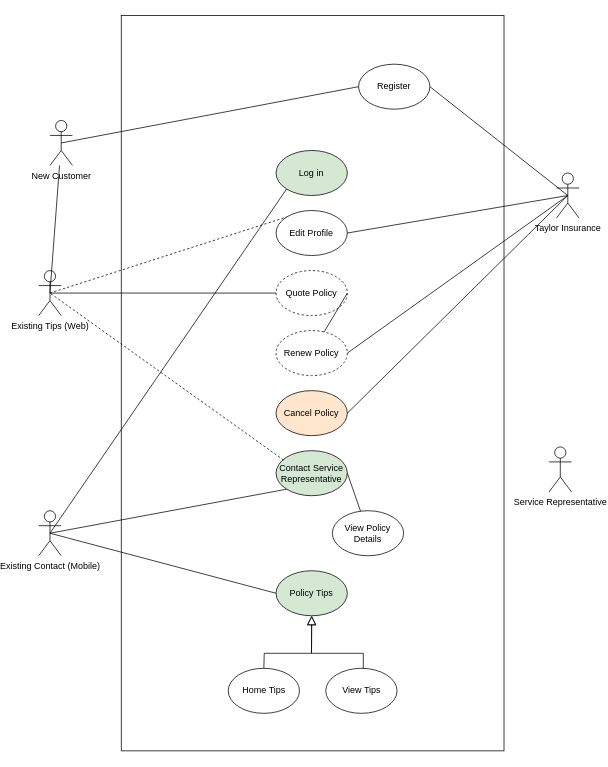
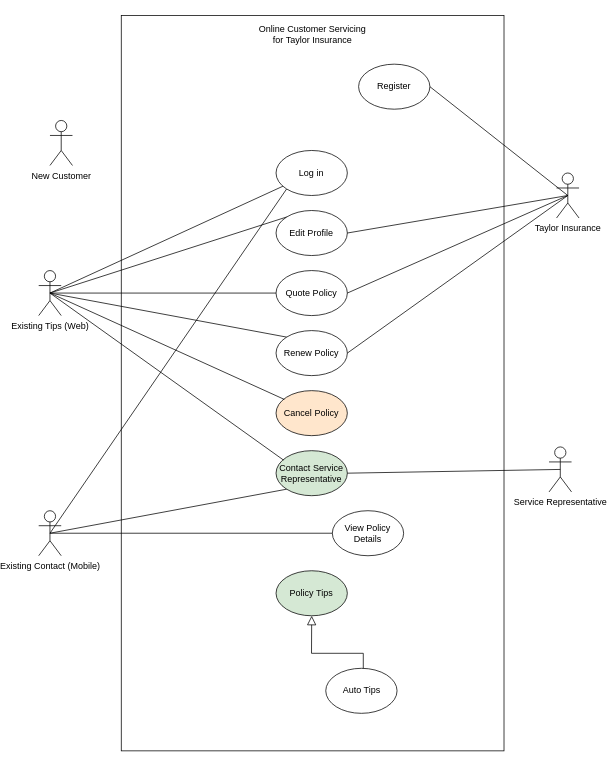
+ <mxCell id="3" value="Online Customer Servicing for Taylor Insurance" style="text;html=1;align=center;verticalAlign=middle;whiteSpace=wrap;rounded=0;" vertex="1" parent="1"><mxGeometry x="311.25" y="30" width="147.5" height="30" as="geometry" /></mxCell>
- <mxCell id="23" value="" style="endArrow=none;html=1;rounded=0;exitX=0.5;exitY=0.5;exitDx=0;exitDy=0;exitPerimeter=0;entryX=0;entryY=0.5;entryDx=0;entryDy=0;" edge="1" parent="1" source="5" target="12"><mxGeometry width="50" height="50" relative="1" as="geometry"><mxPoint x="390" y="340" as="sourcePoint" /><mxPoint x="440" y="290" as="targetPoint" /></mxGeometry></mxCell>
- <mxCell id="11" value="Log in " style="ellipse;whiteSpace=wrap;html=1;fillColor=#d5e8d4;" vertex="1" parent="1"><mxGeometry x="336.25" y="200" width="95" height="60" as="geometry" /></mxCell>
+ <mxCell id="11" value="Log in " style="ellipse;whiteSpace=wrap;html=1;" vertex="1" parent="1"><mxGeometry x="336.25" y="200" width="95" height="60" as="geometry" /></mxCell>
- <mxCell id="17" value="" style="endArrow=none;html=1;rounded=0;exitX=0.5;exitY=0.5;exitDx=0;exitDy=0;exitPerimeter=0;" edge="1" parent="1" source="4" target="5"><mxGeometry width="50" height="50" relative="1" as="geometry"><mxPoint x="300" y="270" as="sourcePoint" /><mxPoint x="350" y="220" as="targetPoint" /></mxGeometry></mxCell>
+ <mxCell id="17" value="" style="endArrow=none;html=1;rounded=0;exitX=0.5;exitY=0.5;exitDx=0;exitDy=0;exitPerimeter=0;" edge="1" parent="1" source="4" target="11"><mxGeometry width="50" height="50" relative="1" as="geometry"><mxPoint x="300" y="270" as="sourcePoint" /><mxPoint x="350" y="220" as="targetPoint" /></mxGeometry></mxCell>
- <mxCell id="18" value="" style="endArrow=none;html=1;rounded=0;exitX=0.5;exitY=0.5;exitDx=0;exitDy=0;exitPerimeter=0;entryX=0;entryY=0;entryDx=0;entryDy=0;dashed=1;" edge="1" parent="1" source="4" target="13"><mxGeometry width="50" height="50" relative="1" as="geometry"><mxPoint x="300" y="470" as="sourcePoint" /><mxPoint x="350" y="420" as="targetPoint" /></mxGeometry></mxCell>
+ <mxCell id="18" value="" style="endArrow=none;html=1;rounded=0;exitX=0.5;exitY=0.5;exitDx=0;exitDy=0;exitPerimeter=0;entryX=0;entryY=0;entryDx=0;entryDy=0;" edge="1" parent="1" source="4" target="13"><mxGeometry width="50" height="50" relative="1" as="geometry"><mxPoint x="300" y="470" as="sourcePoint" /><mxPoint x="350" y="420" as="targetPoint" /></mxGeometry></mxCell>
- <mxCell id="7" value="Quote Policy" style="ellipse;whiteSpace=wrap;html=1;dashed=1;" vertex="1" parent="1"><mxGeometry x="336.25" y="360" width="95" height="60" as="geometry" /></mxCell>
+ <mxCell id="7" value="Quote Policy" style="ellipse;whiteSpace=wrap;html=1;" vertex="1" parent="1"><mxGeometry x="336.25" y="360" width="95" height="60" as="geometry" /></mxCell>
- <mxCell id="31" value="" style="endArrow=none;html=1;rounded=0;entryX=0.5;entryY=0.5;entryDx=0;entryDy=0;entryPerimeter=0;exitX=1;exitY=0.5;exitDx=0;exitDy=0;" edge="1" parent="1" source="9" target="6"><mxGeometry width="50" height="50" relative="1" as="geometry"><mxPoint x="540" y="450" as="sourcePoint" /><mxPoint x="590" y="400" as="targetPoint" /></mxGeometry></mxCell>
- <mxCell id="29" value="" style="endArrow=none;html=1;rounded=0;exitX=1;exitY=0.5;exitDx=0;exitDy=0;" edge="1" parent="1" source="7" target="8"><mxGeometry width="50" height="50" relative="1" as="geometry"><mxPoint x="390" y="520" as="sourcePoint" /><mxPoint x="440" y="470" as="targetPoint" /></mxGeometry></mxCell>
+ <mxCell id="29" value="" style="endArrow=none;html=1;rounded=0;entryX=0.5;entryY=0.5;entryDx=0;entryDy=0;entryPerimeter=0;exitX=1;exitY=0.5;exitDx=0;exitDy=0;" edge="1" parent="1" source="7" target="6"><mxGeometry width="50" height="50" relative="1" as="geometry"><mxPoint x="390" y="520" as="sourcePoint" /><mxPoint x="440" y="470" as="targetPoint" /></mxGeometry></mxCell>
+ <mxCell id="20" value="" style="endArrow=none;html=1;rounded=0;entryX=0;entryY=0;entryDx=0;entryDy=0;exitX=0.5;exitY=0.5;exitDx=0;exitDy=0;exitPerimeter=0;" edge="1" parent="1" source="4" target="8"><mxGeometry width="50" height="50" relative="1" as="geometry"><mxPoint x="70" y="400" as="sourcePoint" /><mxPoint x="120" y="350" as="targetPoint" /></mxGeometry></mxCell>
+ <mxCell id="21" value="" style="endArrow=none;html=1;rounded=0;entryX=0.5;entryY=0.5;entryDx=0;entryDy=0;entryPerimeter=0;exitX=0.115;exitY=0.194;exitDx=0;exitDy=0;exitPerimeter=0;" edge="1" parent="1" source="9" target="4"><mxGeometry width="50" height="50" relative="1" as="geometry"><mxPoint x="290" y="390" as="sourcePoint" /><mxPoint x="340" y="340" as="targetPoint" /></mxGeometry></mxCell>
- <mxCell id="8" value="Renew Policy" style="ellipse;whiteSpace=wrap;html=1;dashed=1;" vertex="1" parent="1"><mxGeometry x="336.25" y="440" width="95" height="60" as="geometry" /></mxCell>
+ <mxCell id="8" value="Renew Policy" style="ellipse;whiteSpace=wrap;html=1;" vertex="1" parent="1"><mxGeometry x="336.25" y="440" width="95" height="60" as="geometry" /></mxCell>
- <mxCell id="22" value="" style="endArrow=none;html=1;rounded=0;entryX=0.5;entryY=0.5;entryDx=0;entryDy=0;entryPerimeter=0;exitX=0.105;exitY=0.209;exitDx=0;exitDy=0;exitPerimeter=0;dashed=1;" edge="1" parent="1" source="14" target="4"><mxGeometry width="50" height="50" relative="1" as="geometry"><mxPoint x="290" y="490" as="sourcePoint" /><mxPoint x="340" y="440" as="targetPoint" /></mxGeometry></mxCell>
+ <mxCell id="22" value="" style="endArrow=none;html=1;rounded=0;entryX=0.5;entryY=0.5;entryDx=0;entryDy=0;entryPerimeter=0;exitX=0.105;exitY=0.209;exitDx=0;exitDy=0;exitPerimeter=0;" edge="1" parent="1" source="14" target="4"><mxGeometry width="50" height="50" relative="1" as="geometry"><mxPoint x="290" y="490" as="sourcePoint" /><mxPoint x="340" y="440" as="targetPoint" /></mxGeometry></mxCell>
- <mxCell id="33" value="" style="endArrow=none;html=1;rounded=0;exitX=1;exitY=0.5;exitDx=0;exitDy=0;" edge="1" parent="1" source="14" target="10"><mxGeometry width="50" height="50" relative="1" as="geometry"><mxPoint x="390" y="570" as="sourcePoint" /><mxPoint x="440" y="520" as="targetPoint" /></mxGeometry></mxCell>
+ <mxCell id="33" value="" style="endArrow=none;html=1;rounded=0;entryX=0.5;entryY=0.5;entryDx=0;entryDy=0;entryPerimeter=0;exitX=1;exitY=0.5;exitDx=0;exitDy=0;" edge="1" parent="1" source="14" target="32"><mxGeometry width="50" height="50" relative="1" as="geometry"><mxPoint x="390" y="570" as="sourcePoint" /><mxPoint x="440" y="520" as="targetPoint" /></mxGeometry></mxCell>
+ <mxCell id="25" value="" style="endArrow=none;html=1;rounded=0;exitX=0.5;exitY=0.5;exitDx=0;exitDy=0;exitPerimeter=0;entryX=0;entryY=0.5;entryDx=0;entryDy=0;" edge="1" parent="1" source="16" target="10"><mxGeometry width="50" height="50" relative="1" as="geometry"><mxPoint x="390" y="600" as="sourcePoint" /><mxPoint x="440" y="550" as="targetPoint" /></mxGeometry></mxCell>
- <mxCell id="26" value="" style="endArrow=none;html=1;rounded=0;exitX=0.5;exitY=0.5;exitDx=0;exitDy=0;exitPerimeter=0;entryX=0;entryY=0.5;entryDx=0;entryDy=0;" edge="1" parent="1" source="16" target="15"><mxGeometry width="50" height="50" relative="1" as="geometry"><mxPoint x="390" y="600" as="sourcePoint" /><mxPoint x="440" y="550" as="targetPoint" /></mxGeometry></mxCell>
- <mxCell id="36" value="" style="endArrow=block;endSize=10;endFill=0;html=1;rounded=0;exitX=0.5;exitY=0;exitDx=0;exitDy=0;entryX=0.5;entryY=1;entryDx=0;entryDy=0;strokeWidth=1;" edge="1" parent="1" source="34" target="15"><mxGeometry width="160" relative="1" as="geometry"><mxPoint x="342.5" y="830" as="sourcePoint" /><mxPoint x="502.5" y="830" as="targetPoint" /><Array as="points"><mxPoint x="320.5" y="870" /><mxPoint x="383.5" y="870" /></Array></mxGeometry></mxCell>
- <mxCell id="34" value="Home Tips" style="ellipse;whiteSpace=wrap;html=1;" vertex="1" parent="1"><mxGeometry x="272.5" y="890" width="95" height="60" as="geometry" /></mxCell>
- <mxCell id="35" value="View Tips" style="ellipse;whiteSpace=wrap;html=1;" vertex="1" parent="1"><mxGeometry x="402.5" y="890" width="95" height="60" as="geometry" /></mxCell>
+ <mxCell id="35" value="Auto Tips" style="ellipse;whiteSpace=wrap;html=1;" vertex="1" parent="1"><mxGeometry x="402.5" y="890" width="95" height="60" as="geometry" /></mxCell>
